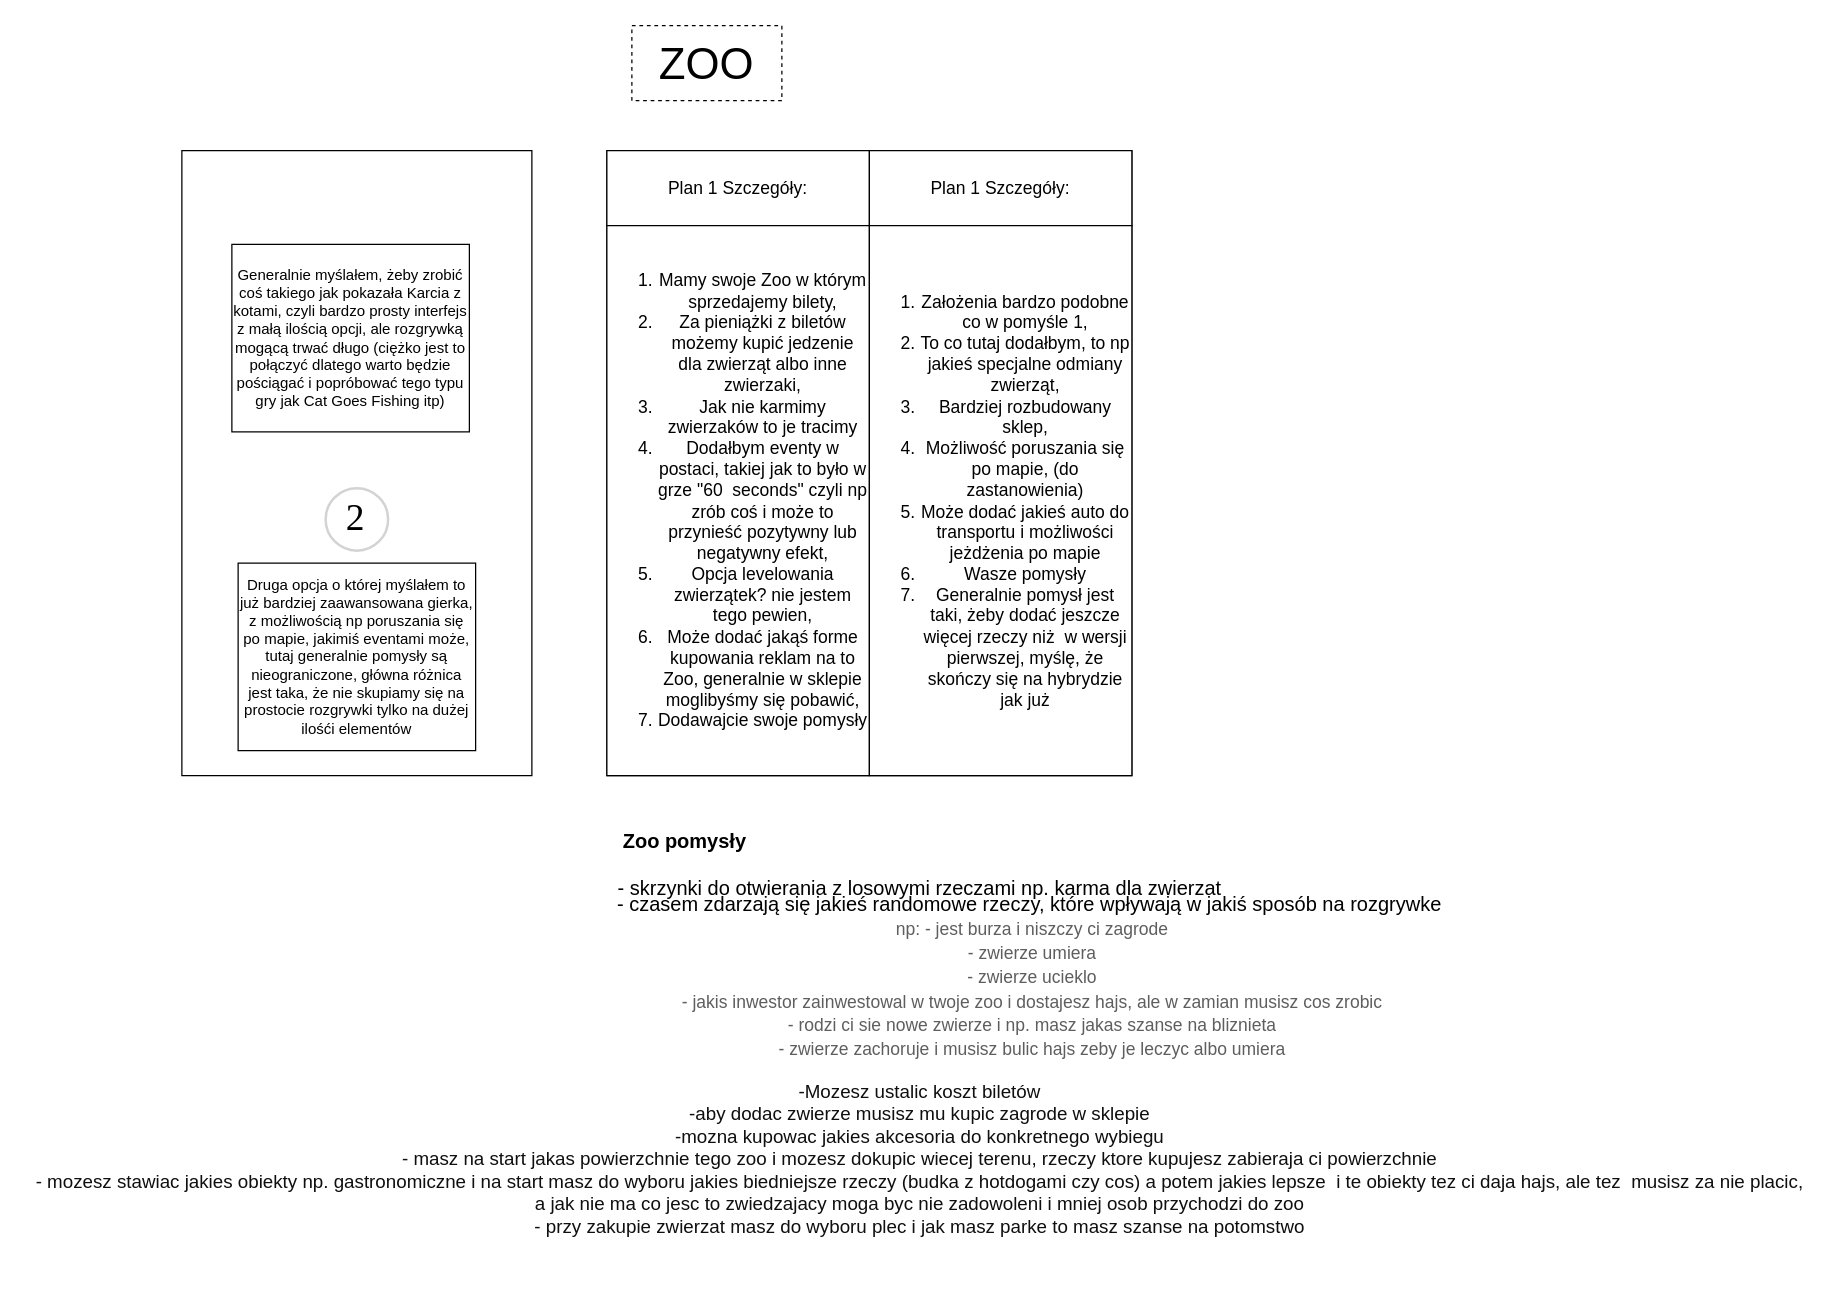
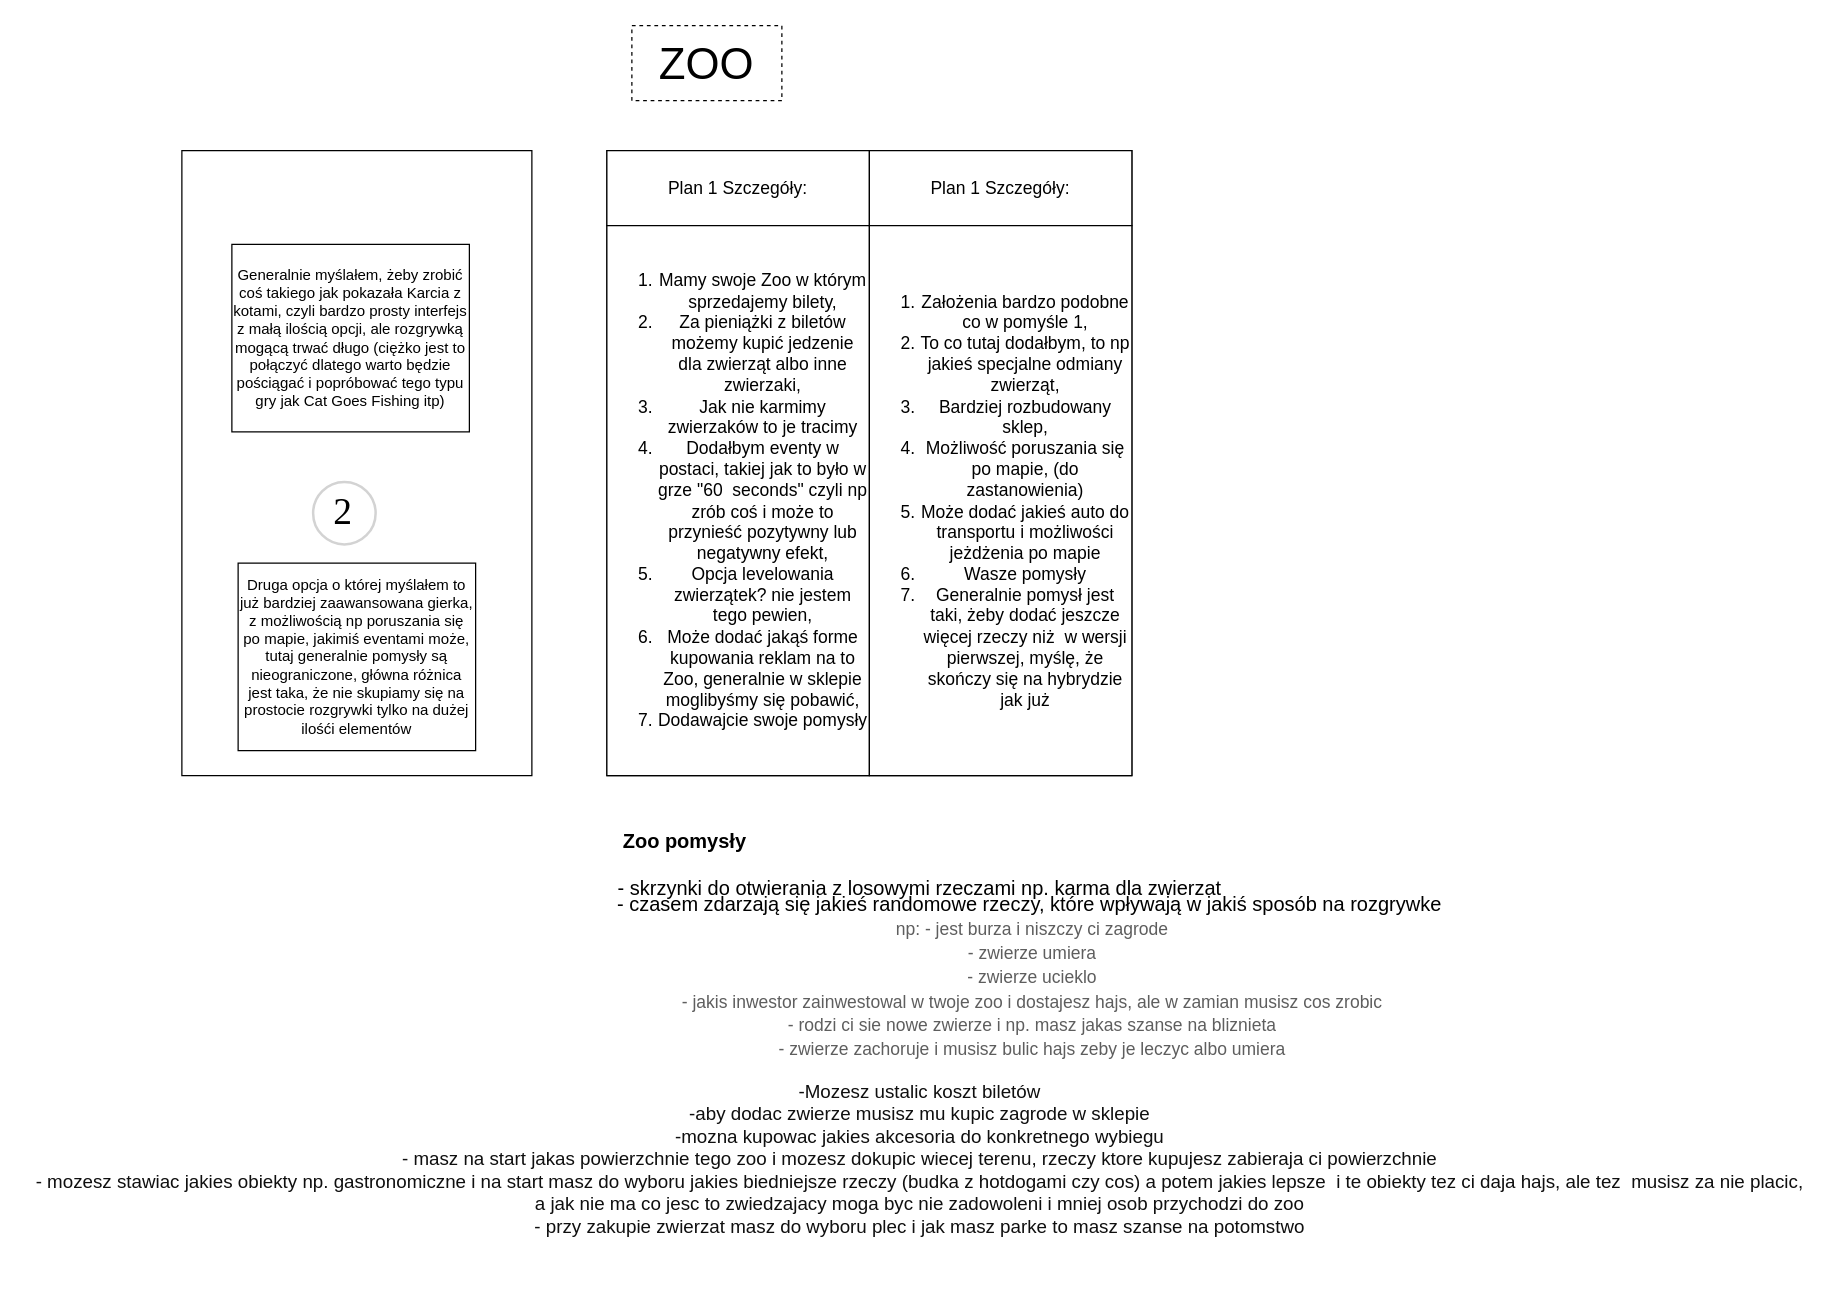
- <mxCell id="7" value="&lt;font style=&quot;font-size: 30px;&quot;&gt;2&lt;/font&gt;" style="ellipse;whiteSpace=wrap;html=1;aspect=fixed;strokeWidth=2;fontFamily=Tahoma;spacingBottom=4;spacingRight=2;strokeColor=#d3d3d3;" parent="1" vertex="1"><mxGeometry x="260" y="390" width="50" height="50" as="geometry" /></mxCell>
+ <mxCell id="7" value="&lt;font style=&quot;font-size: 30px;&quot;&gt;2&lt;/font&gt;" style="ellipse;whiteSpace=wrap;html=1;aspect=fixed;strokeWidth=2;fontFamily=Tahoma;spacingBottom=4;spacingRight=2;strokeColor=#d3d3d3;" parent="1" vertex="1"><mxGeometry x="250" y="385" width="50" height="50" as="geometry" /></mxCell>
